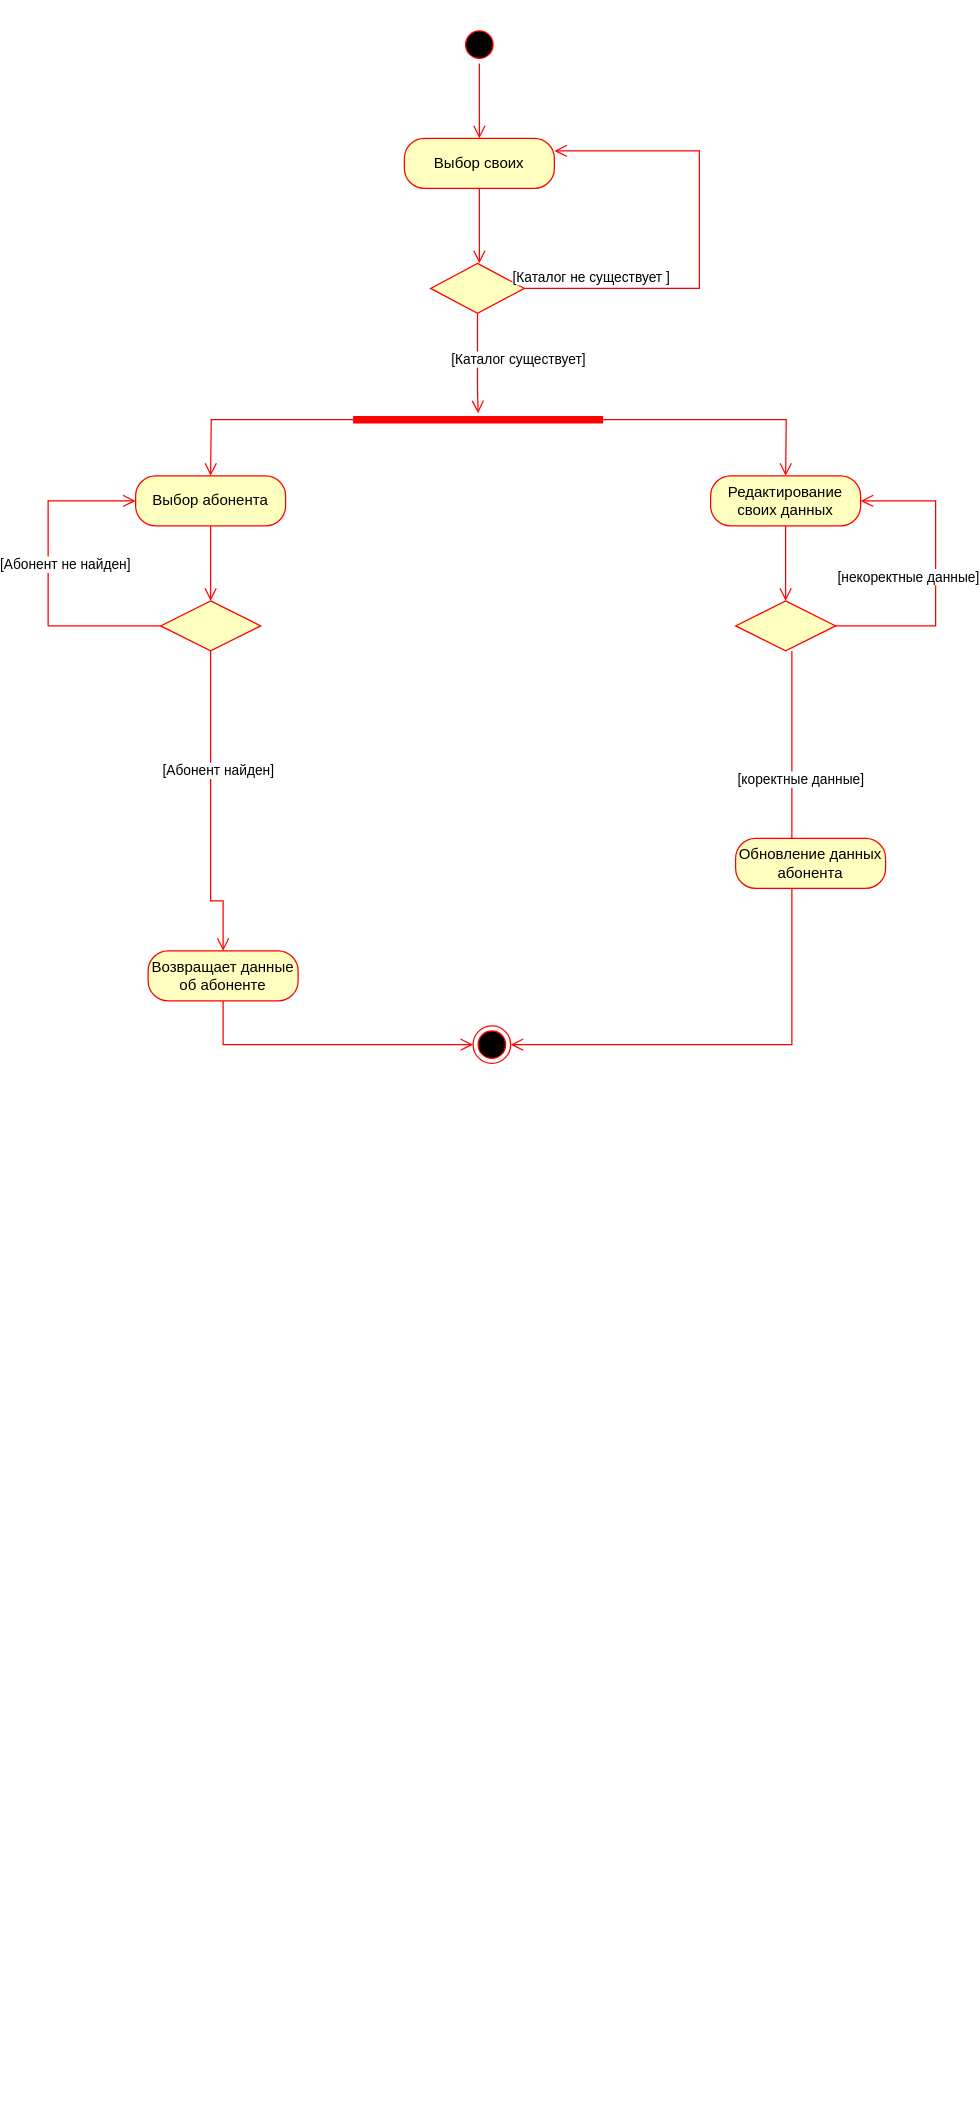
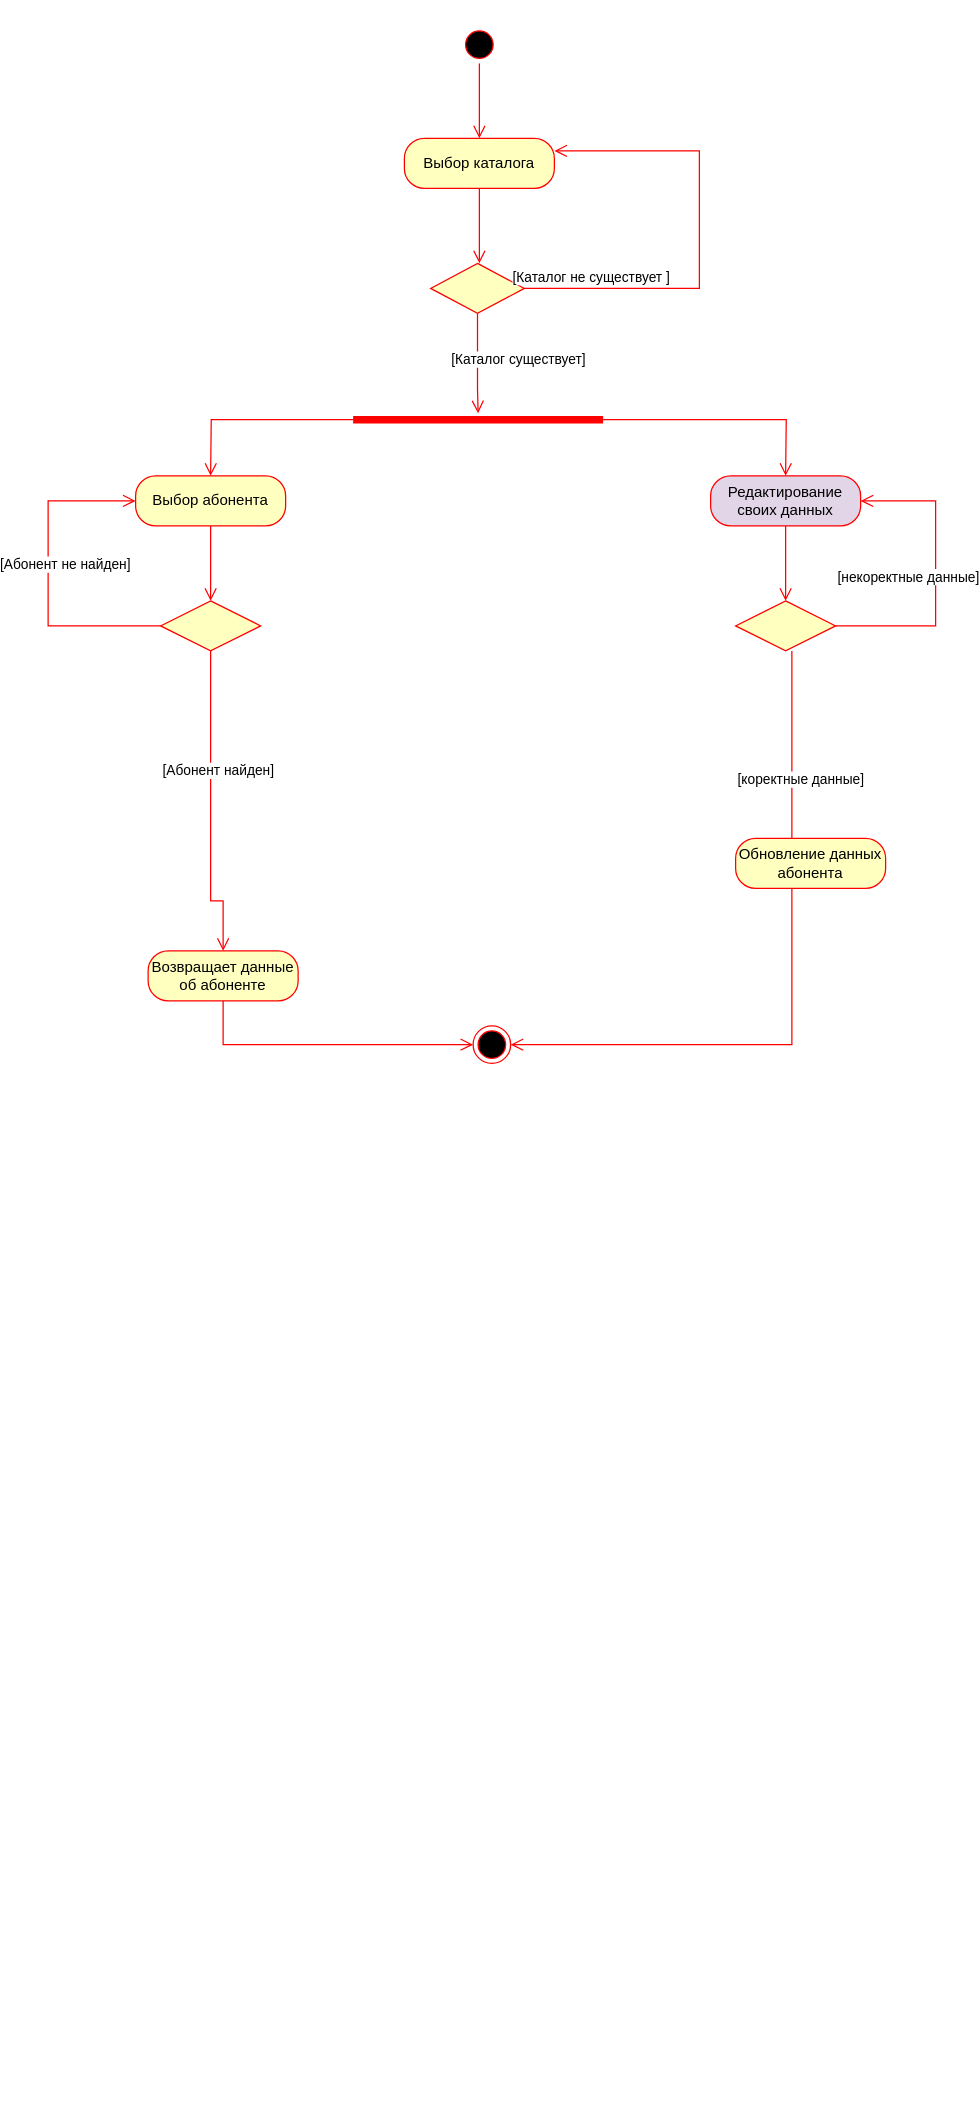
- <mxCell id="5" value="Выбор своих" style="rounded=1;whiteSpace=wrap;html=1;arcSize=40;fontColor=#000000;fillColor=#ffffc0;strokeColor=#ff0000;" vertex="1" parent="1"><mxGeometry x="305" y="110" width="120" height="40" as="geometry" /></mxCell>
+ <mxCell id="5" value="Выбор каталога" style="rounded=1;whiteSpace=wrap;html=1;arcSize=40;fontColor=#000000;fillColor=#ffffc0;strokeColor=#ff0000;" vertex="1" parent="1"><mxGeometry x="305" y="110" width="120" height="40" as="geometry" /></mxCell>
- <mxCell id="15" value="Редактирование своих данных" style="rounded=1;whiteSpace=wrap;html=1;arcSize=40;fontColor=#000000;fillColor=#ffffc0;strokeColor=#ff0000;" vertex="1" parent="1"><mxGeometry x="550" y="380" width="120" height="40" as="geometry" /></mxCell>
+ <mxCell id="15" value="Редактирование своих данных" style="rounded=1;whiteSpace=wrap;html=1;arcSize=40;fontColor=#000000;fillColor=#e1d5e7;strokeColor=#ff0000;" vertex="1" parent="1"><mxGeometry x="550" y="380" width="120" height="40" as="geometry" /></mxCell>
